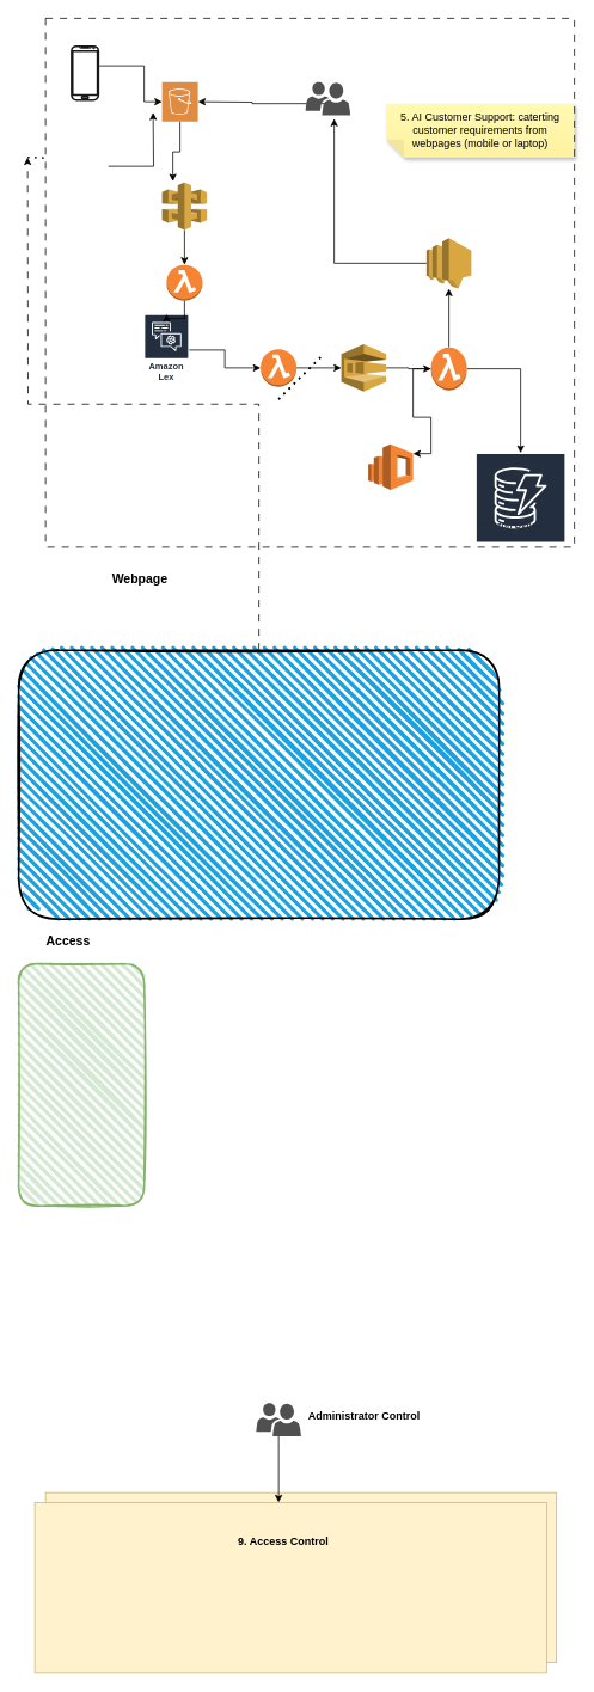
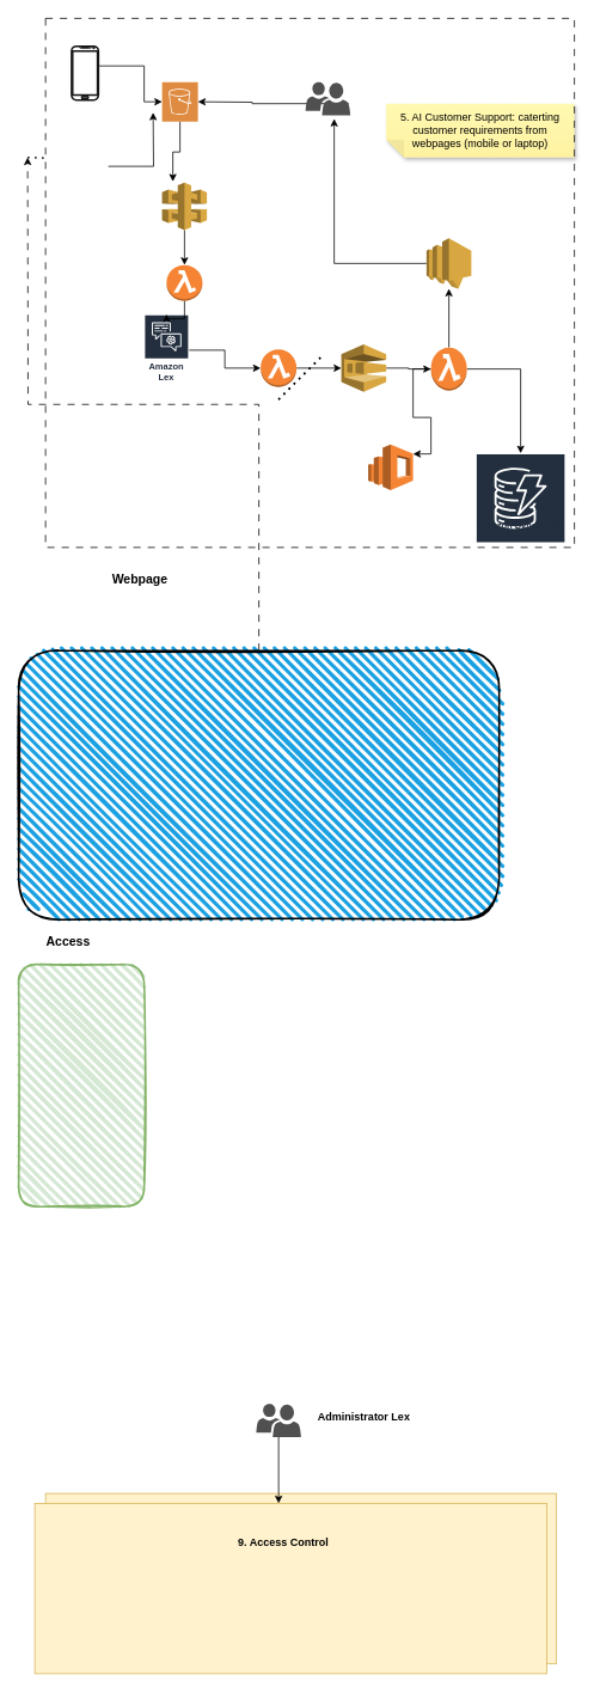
- <mxCell id="39" value="&lt;b&gt;Administrator Control&lt;/b&gt;" style="text;html=1;align=center;verticalAlign=middle;resizable=0;points=[];autosize=1;strokeColor=none;fillColor=none;" vertex="1" parent="1"><mxGeometry x="330" y="1565" width="150" height="30" as="geometry" /></mxCell>
+ <mxCell id="39" value="&lt;b&gt;Administrator Lex&lt;/b&gt;" style="text;html=1;align=center;verticalAlign=middle;resizable=0;points=[];autosize=1;strokeColor=none;fillColor=none;" vertex="1" parent="1"><mxGeometry x="330" y="1565" width="150" height="30" as="geometry" /></mxCell>
